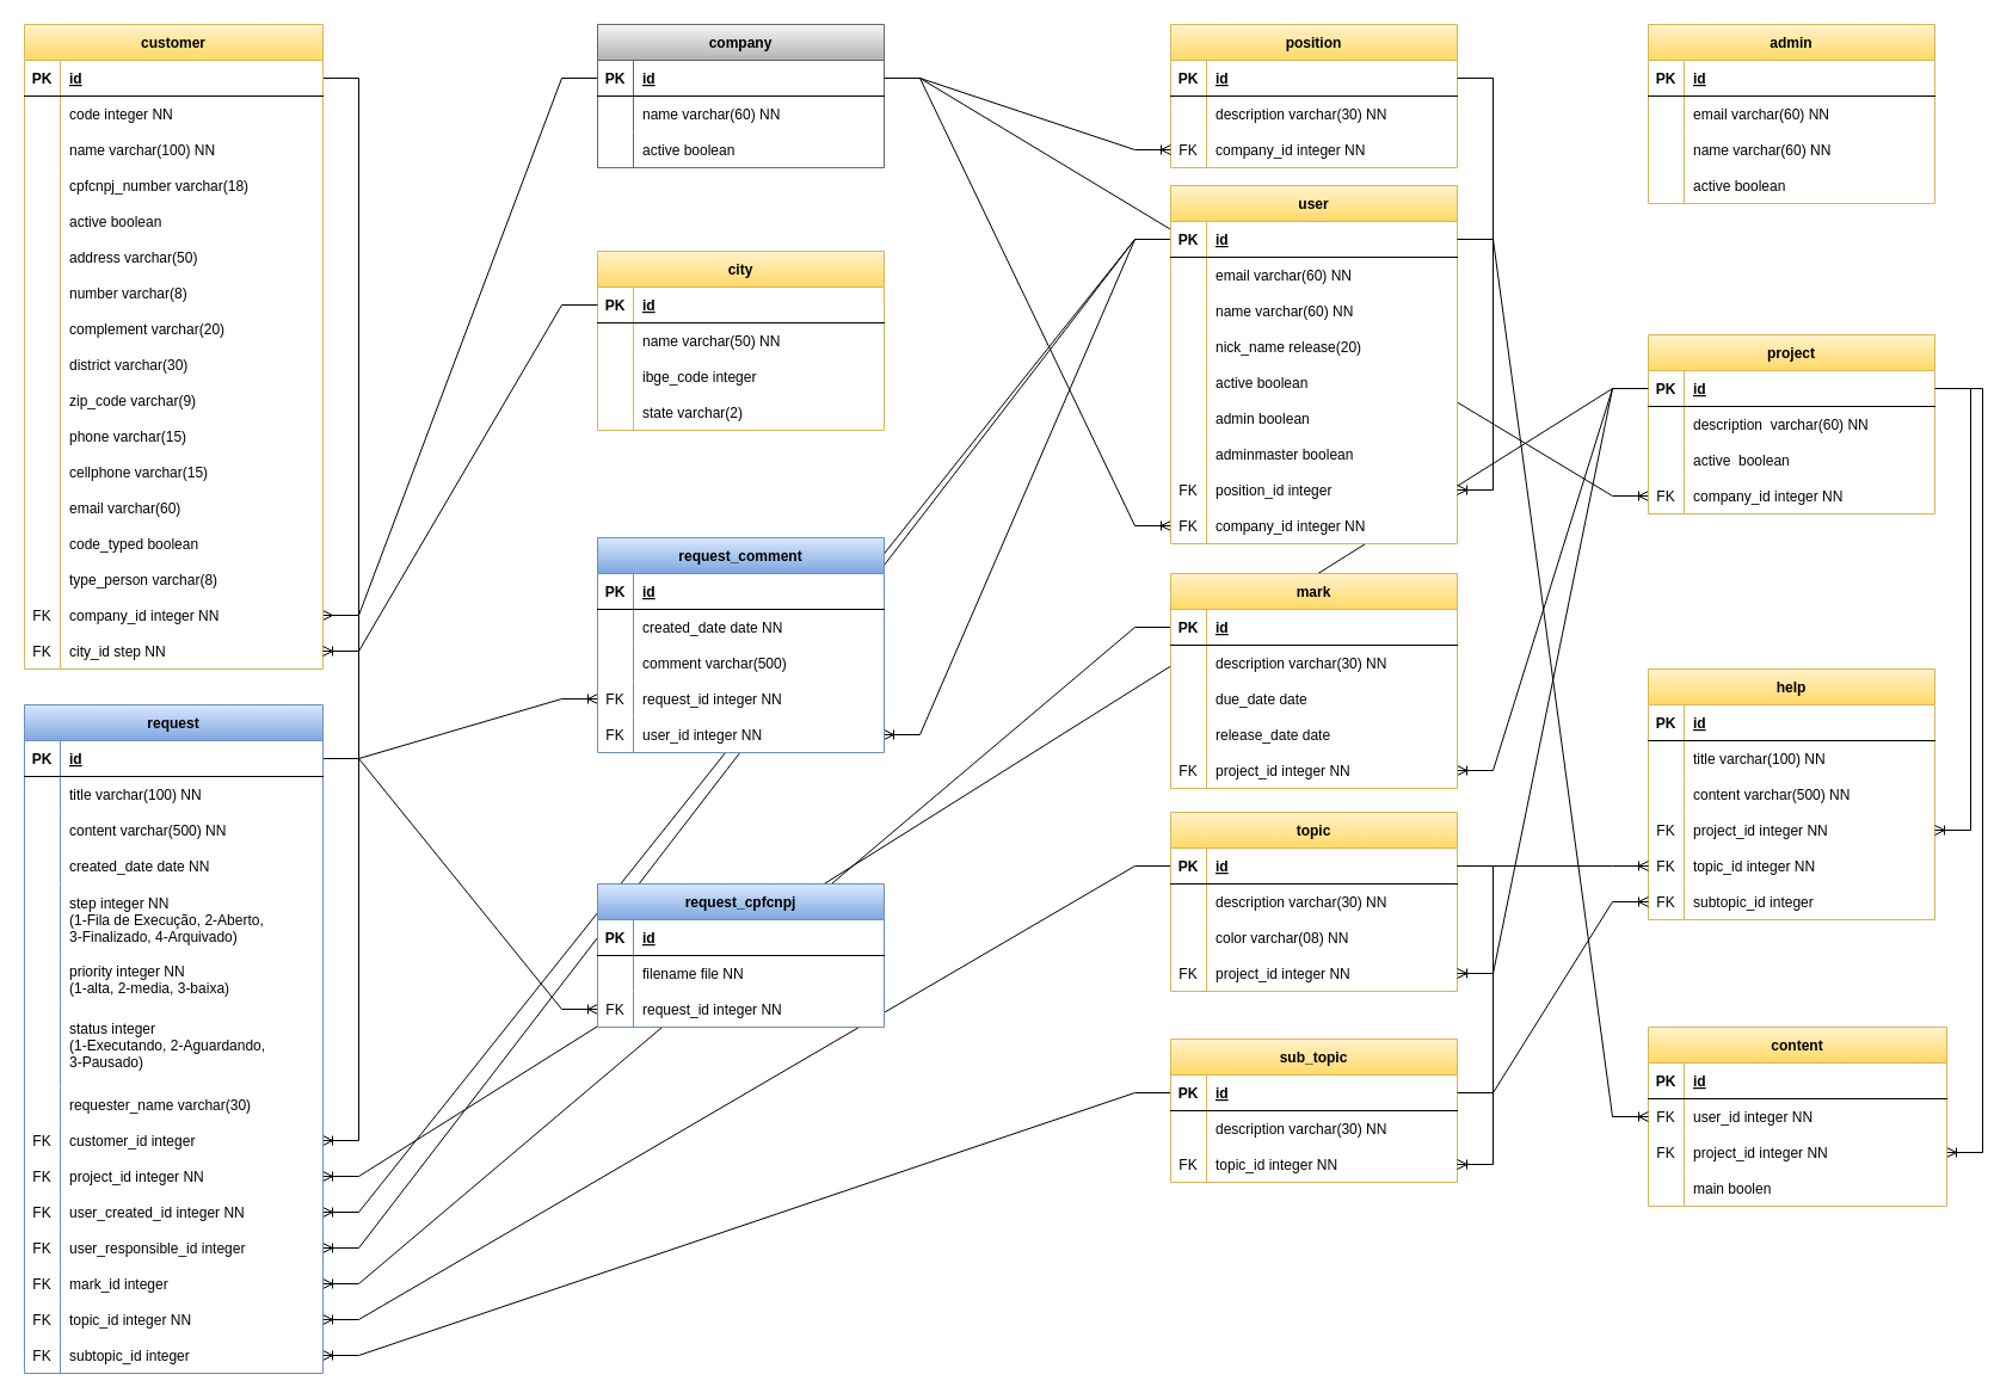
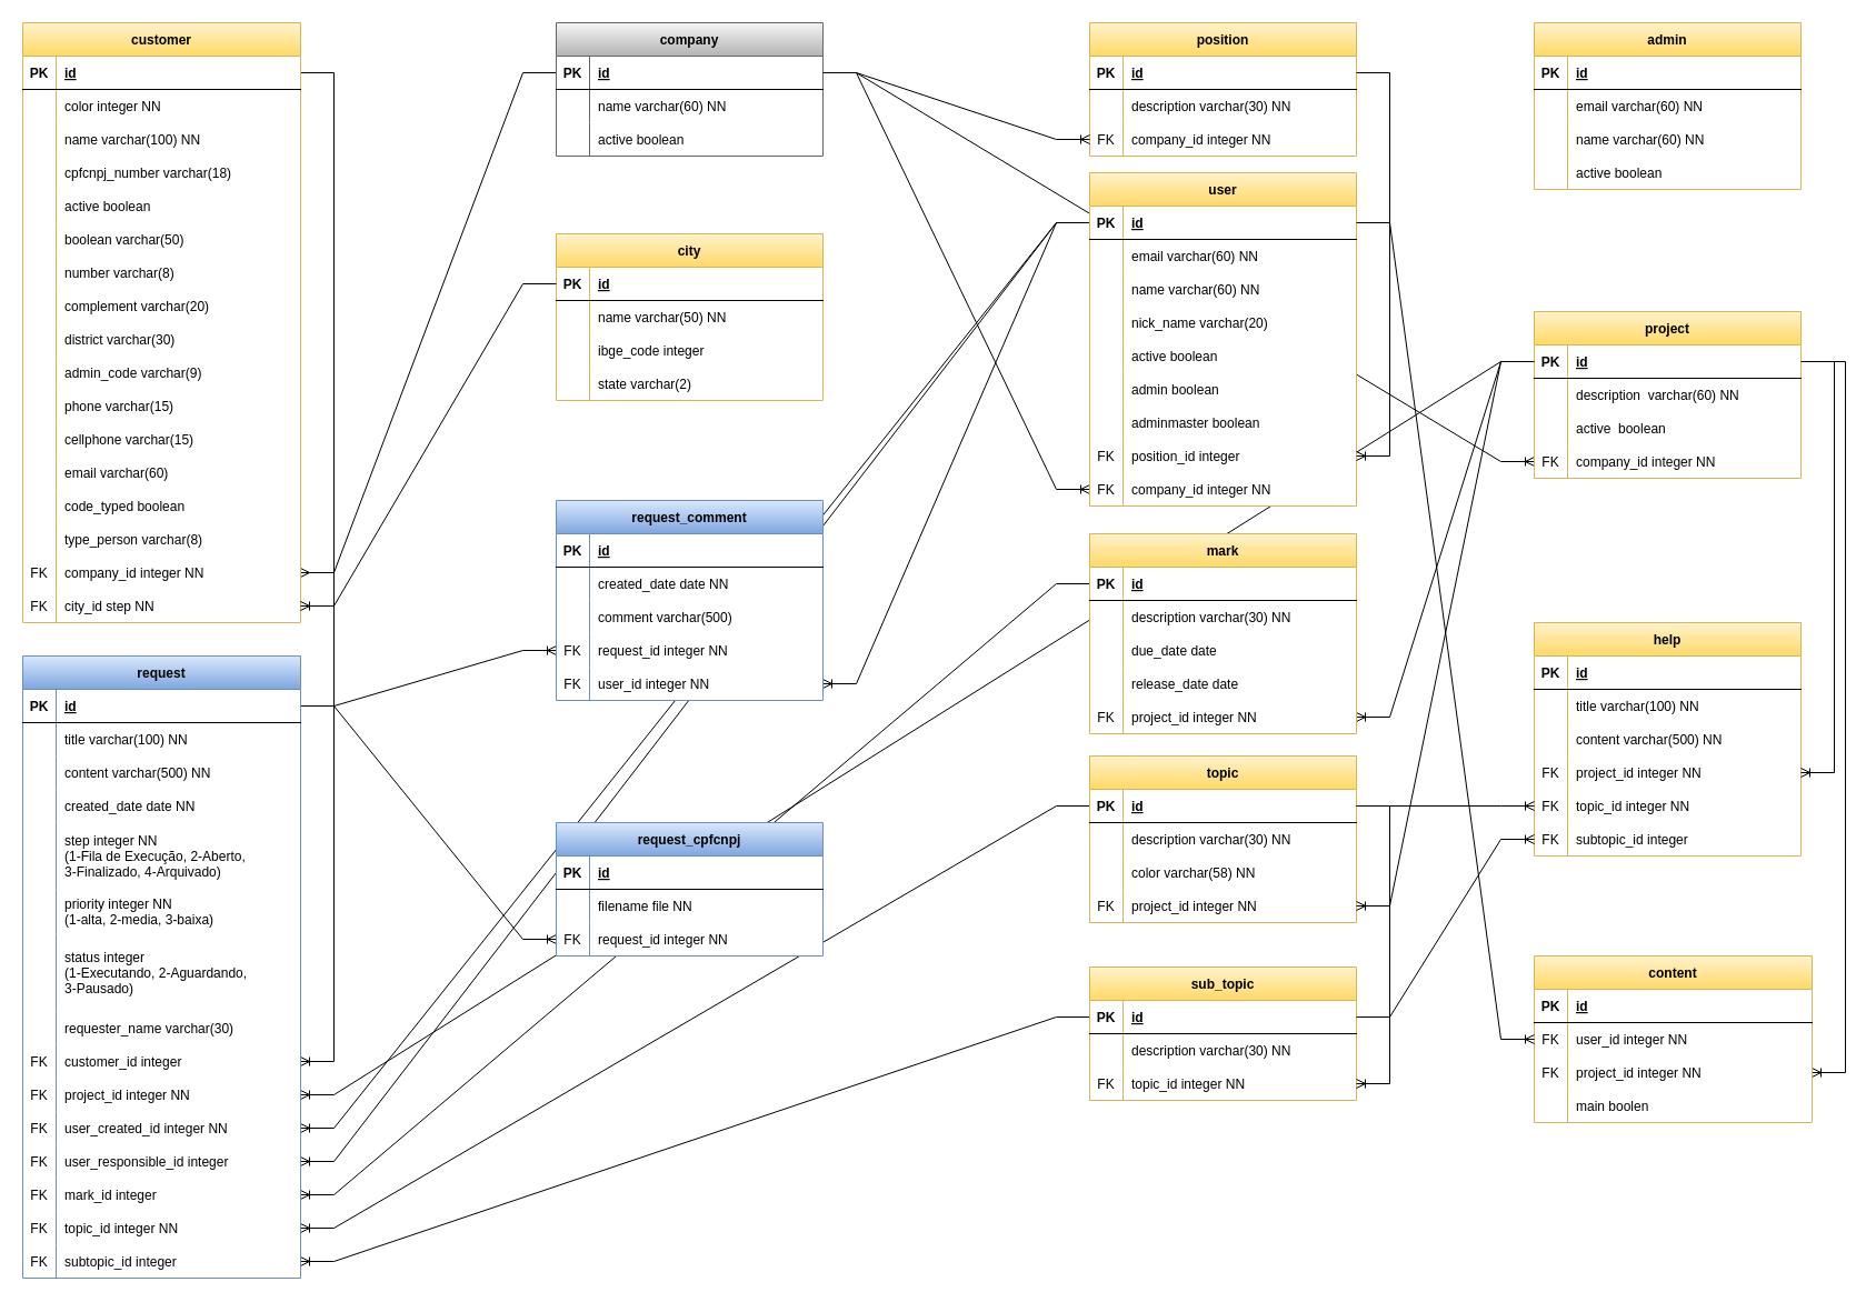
- <mxCell id="23" value="code integer NN" style="shape=partialRectangle;connectable=0;fillColor=none;top=0;left=0;bottom=0;right=0;align=left;spacingLeft=6;overflow=hidden;" parent="21" vertex="1"><mxGeometry x="30" width="220" height="30" as="geometry"><mxRectangle width="220" height="30" as="alternateBounds" /></mxGeometry></mxCell>
+ <mxCell id="23" value="color integer NN" style="shape=partialRectangle;connectable=0;fillColor=none;top=0;left=0;bottom=0;right=0;align=left;spacingLeft=6;overflow=hidden;" parent="21" vertex="1"><mxGeometry x="30" width="220" height="30" as="geometry"><mxRectangle width="220" height="30" as="alternateBounds" /></mxGeometry></mxCell>
- <mxCell id="35" value="address varchar(50)" style="shape=partialRectangle;connectable=0;fillColor=none;top=0;left=0;bottom=0;right=0;align=left;spacingLeft=6;overflow=hidden;" parent="33" vertex="1"><mxGeometry x="30" width="220" height="30" as="geometry"><mxRectangle width="220" height="30" as="alternateBounds" /></mxGeometry></mxCell>
+ <mxCell id="35" value="boolean varchar(50)" style="shape=partialRectangle;connectable=0;fillColor=none;top=0;left=0;bottom=0;right=0;align=left;spacingLeft=6;overflow=hidden;" parent="33" vertex="1"><mxGeometry x="30" width="220" height="30" as="geometry"><mxRectangle width="220" height="30" as="alternateBounds" /></mxGeometry></mxCell>
- <mxCell id="94" value="nick_name release(20) " style="shape=partialRectangle;connectable=0;fillColor=none;top=0;left=0;bottom=0;right=0;align=left;spacingLeft=6;overflow=hidden;" parent="92" vertex="1"><mxGeometry x="30" width="210" height="30" as="geometry"><mxRectangle width="210" height="30" as="alternateBounds" /></mxGeometry></mxCell>
+ <mxCell id="94" value="nick_name varchar(20) " style="shape=partialRectangle;connectable=0;fillColor=none;top=0;left=0;bottom=0;right=0;align=left;spacingLeft=6;overflow=hidden;" parent="92" vertex="1"><mxGeometry x="30" width="210" height="30" as="geometry"><mxRectangle width="210" height="30" as="alternateBounds" /></mxGeometry></mxCell>
- <mxCell id="47" value="zip_code varchar(9)" style="shape=partialRectangle;connectable=0;fillColor=none;top=0;left=0;bottom=0;right=0;align=left;spacingLeft=6;overflow=hidden;" parent="45" vertex="1"><mxGeometry x="30" width="220" height="30" as="geometry"><mxRectangle width="220" height="30" as="alternateBounds" /></mxGeometry></mxCell>
+ <mxCell id="47" value="admin_code varchar(9)" style="shape=partialRectangle;connectable=0;fillColor=none;top=0;left=0;bottom=0;right=0;align=left;spacingLeft=6;overflow=hidden;" parent="45" vertex="1"><mxGeometry x="30" width="220" height="30" as="geometry"><mxRectangle width="220" height="30" as="alternateBounds" /></mxGeometry></mxCell>
- <mxCell id="119" value="color varchar(08) NN" style="shape=partialRectangle;connectable=0;fillColor=none;top=0;left=0;bottom=0;right=0;align=left;spacingLeft=6;overflow=hidden;" parent="117" vertex="1"><mxGeometry x="30" width="210" height="30" as="geometry"><mxRectangle width="210" height="30" as="alternateBounds" /></mxGeometry></mxCell>
+ <mxCell id="119" value="color varchar(58) NN" style="shape=partialRectangle;connectable=0;fillColor=none;top=0;left=0;bottom=0;right=0;align=left;spacingLeft=6;overflow=hidden;" parent="117" vertex="1"><mxGeometry x="30" width="210" height="30" as="geometry"><mxRectangle width="210" height="30" as="alternateBounds" /></mxGeometry></mxCell>
